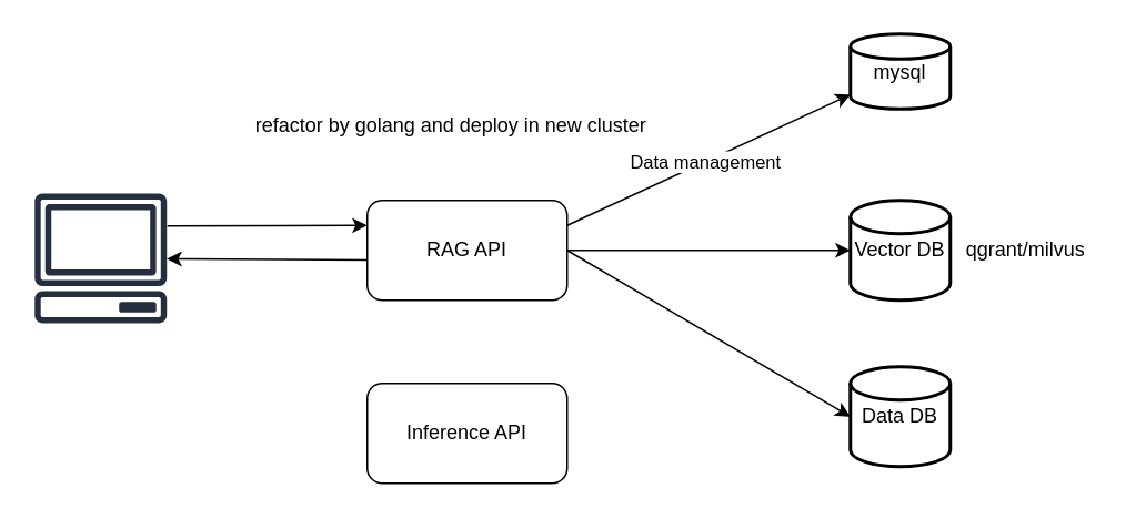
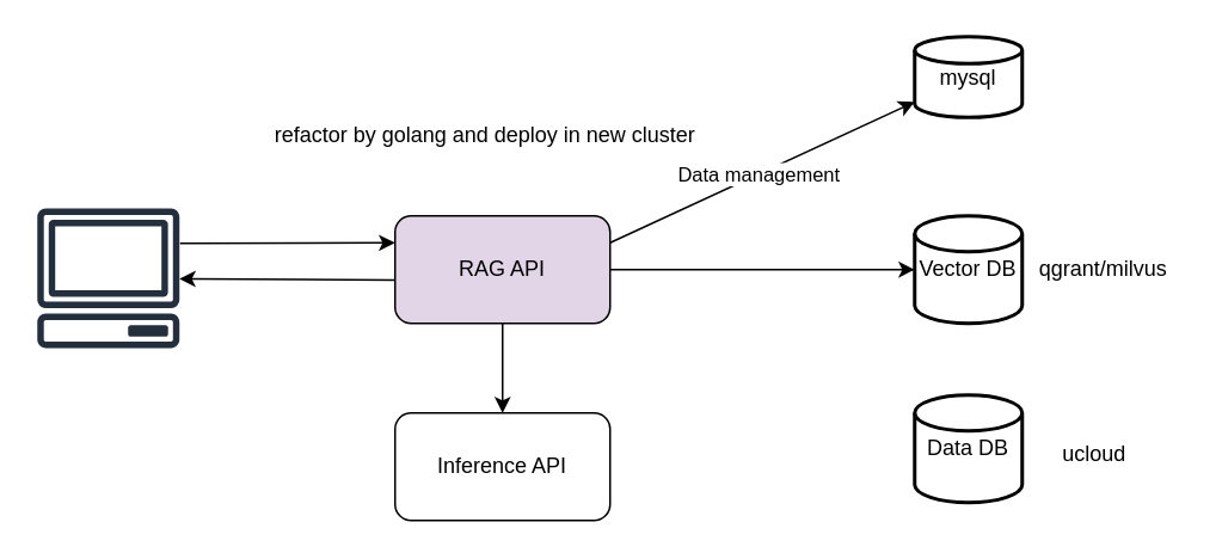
- <mxCell id="10" value="RAG API&lt;br&gt;" style="rounded=1;whiteSpace=wrap;html=1;" vertex="1" parent="1"><mxGeometry x="220" y="120" width="120" height="60" as="geometry" /></mxCell>
+ <mxCell id="10" value="RAG API&lt;br&gt;" style="rounded=1;whiteSpace=wrap;html=1;fillColor=#e1d5e7;" vertex="1" parent="1"><mxGeometry x="220" y="120" width="120" height="60" as="geometry" /></mxCell>
- <mxCell id="12" style="edgeStyle=none;rounded=0;orthogonalLoop=1;jettySize=auto;html=1;exitX=1;exitY=0.5;exitDx=0;exitDy=0;entryX=0;entryY=0.5;entryDx=0;entryDy=0;entryPerimeter=0;" edge="1" parent="1" source="10" target="3"><mxGeometry relative="1" as="geometry" /></mxCell>
+ <mxCell id="6" style="edgeStyle=none;rounded=0;orthogonalLoop=1;jettySize=auto;html=1;exitX=0.5;exitY=1;exitDx=0;exitDy=0;" edge="1" parent="1" source="10" target="11"><mxGeometry relative="1" as="geometry" /></mxCell>
+ <mxCell id="16" value="ucloud" style="text;html=1;align=center;verticalAlign=middle;resizable=0;points=[];autosize=1;strokeColor=none;fillColor=none;" vertex="1" parent="1"><mxGeometry x="580" y="238" width="60" height="30" as="geometry" /></mxCell>
